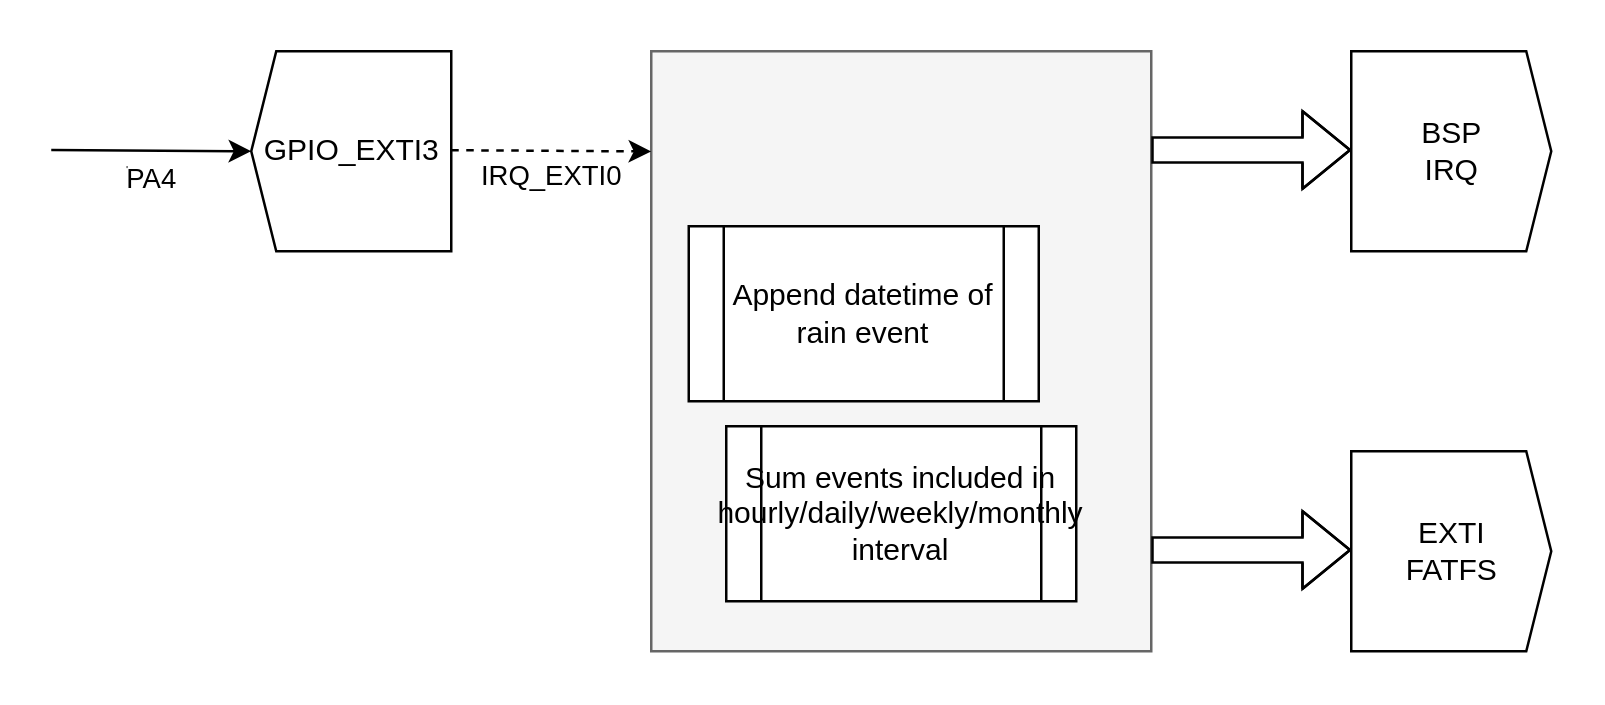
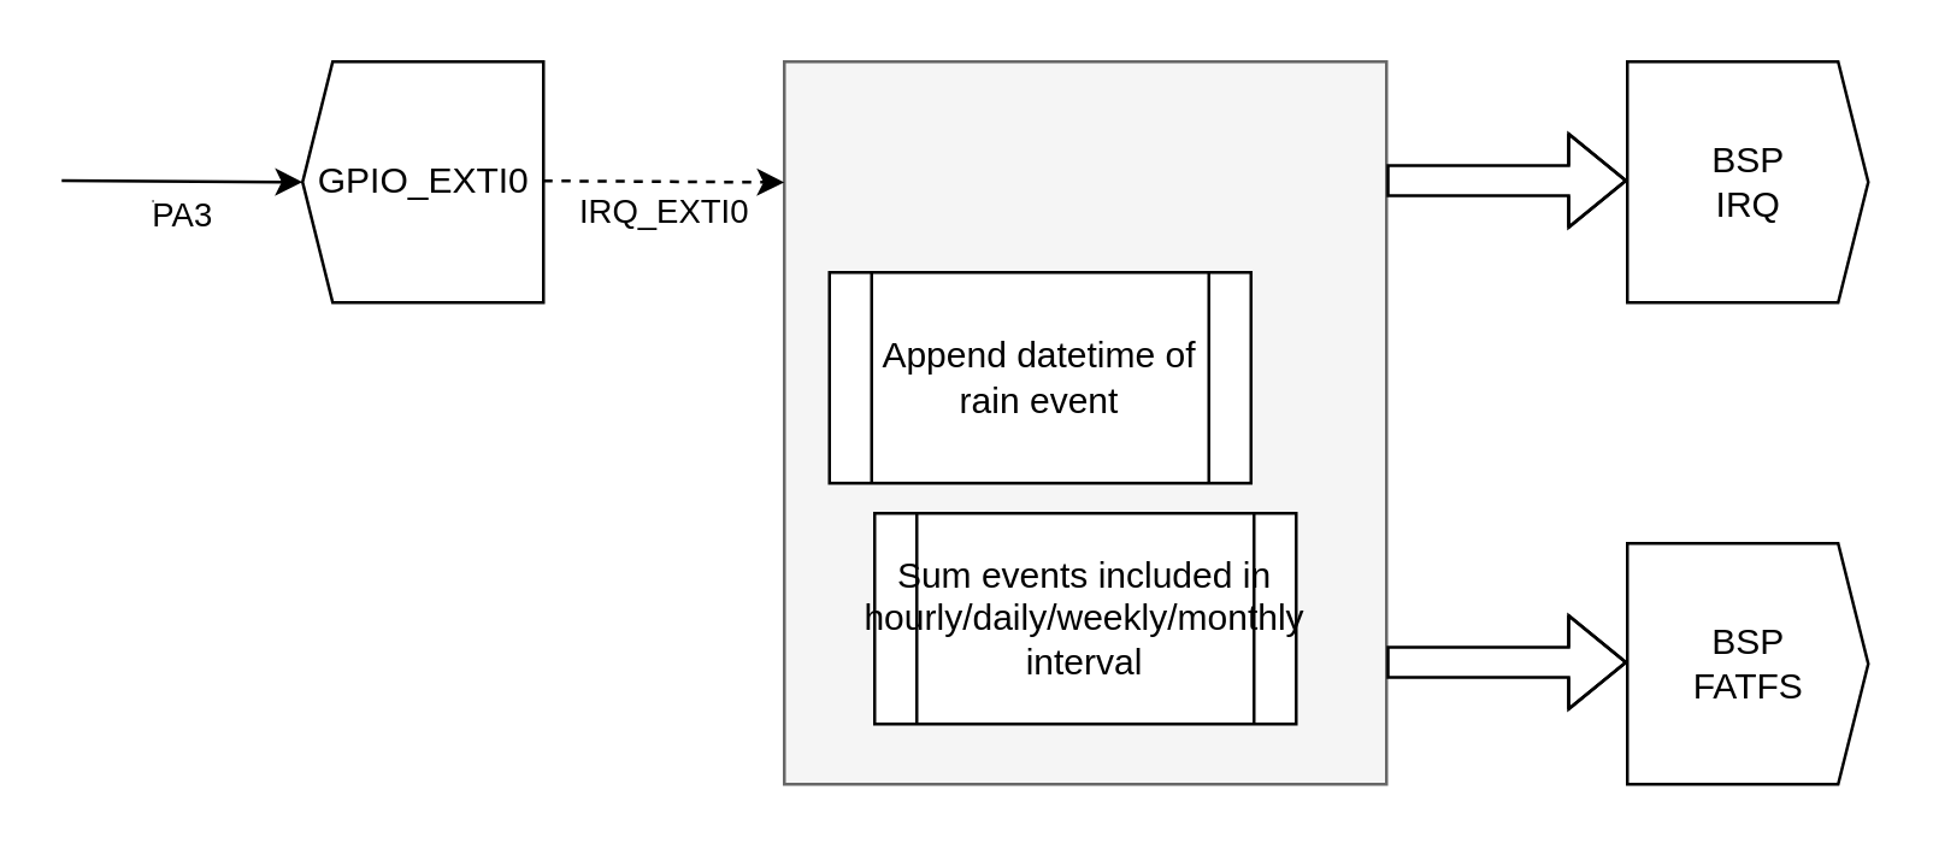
- <mxCell id="5" value="GPIO_EXTI3" style="html=1;shadow=0;dashed=0;align=center;verticalAlign=middle;shape=mxgraph.arrows2.arrow;dy=0;dx=10;notch=0;fontFamily=Helvetica;direction=west;" vertex="1" parent="1"><mxGeometry x="100" y="20" width="80" height="80" as="geometry" /></mxCell>
+ <mxCell id="5" value="GPIO_EXTI0" style="html=1;shadow=0;dashed=0;align=center;verticalAlign=middle;shape=mxgraph.arrows2.arrow;dy=0;dx=10;notch=0;fontFamily=Helvetica;direction=west;" vertex="1" parent="1"><mxGeometry x="100" y="20" width="80" height="80" as="geometry" /></mxCell>
- <mxCell id="6" value="PA4" style="edgeLabel;html=1;align=center;verticalAlign=middle;resizable=0;points=[];fontFamily=Helvetica;absoluteArcSize=0;" connectable="0" vertex="1" parent="1"><mxGeometry x="59.996" y="70" as="geometry" /></mxCell>
+ <mxCell id="6" value="PA3" style="edgeLabel;html=1;align=center;verticalAlign=middle;resizable=0;points=[];fontFamily=Helvetica;absoluteArcSize=0;" connectable="0" vertex="1" parent="1"><mxGeometry x="59.996" y="70" as="geometry" /></mxCell>
- <mxCell id="11" value="&lt;div&gt;EXTI &lt;br&gt;&lt;/div&gt;&lt;div&gt;FATFS&lt;/div&gt;" style="html=1;shadow=0;dashed=0;align=center;verticalAlign=middle;shape=mxgraph.arrows2.arrow;dy=0;dx=10;notch=0;fontFamily=Helvetica;direction=east;" vertex="1" parent="1"><mxGeometry x="540" y="180" width="80" height="80" as="geometry" /></mxCell>
+ <mxCell id="11" value="&lt;div&gt;BSP &lt;br&gt;&lt;/div&gt;&lt;div&gt;FATFS&lt;/div&gt;" style="html=1;shadow=0;dashed=0;align=center;verticalAlign=middle;shape=mxgraph.arrows2.arrow;dy=0;dx=10;notch=0;fontFamily=Helvetica;direction=east;" vertex="1" parent="1"><mxGeometry x="540" y="180" width="80" height="80" as="geometry" /></mxCell>
